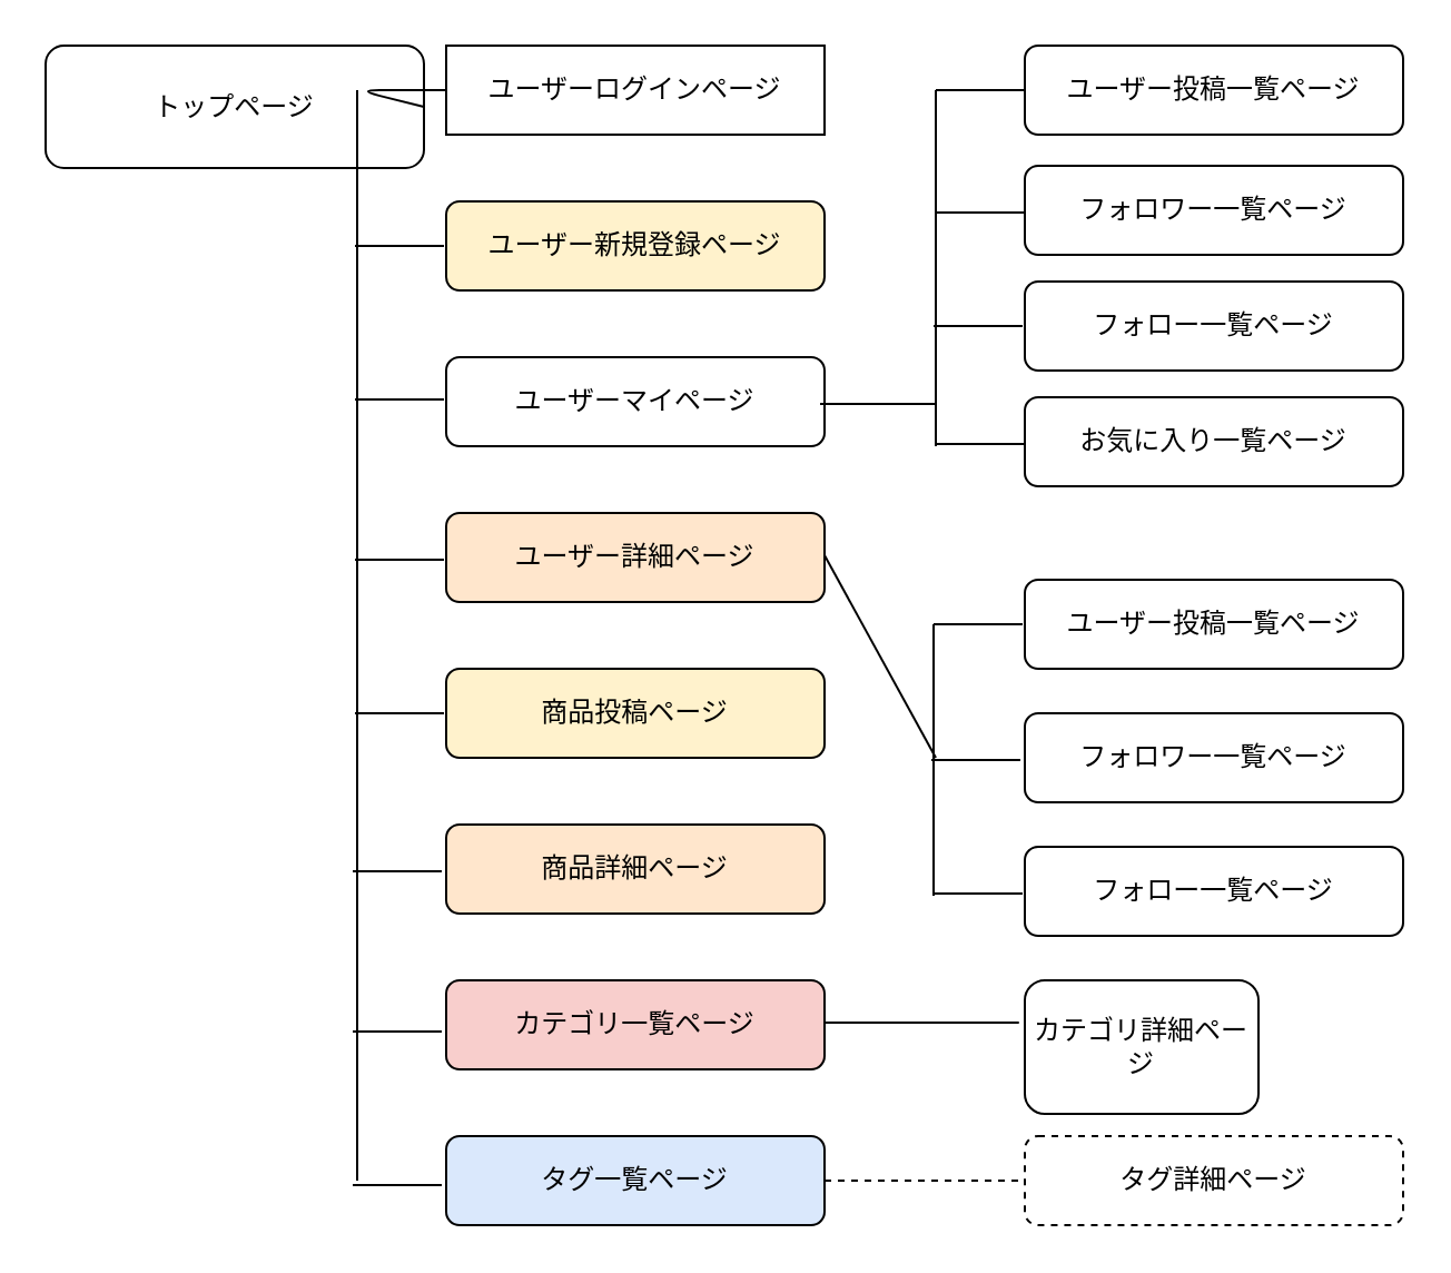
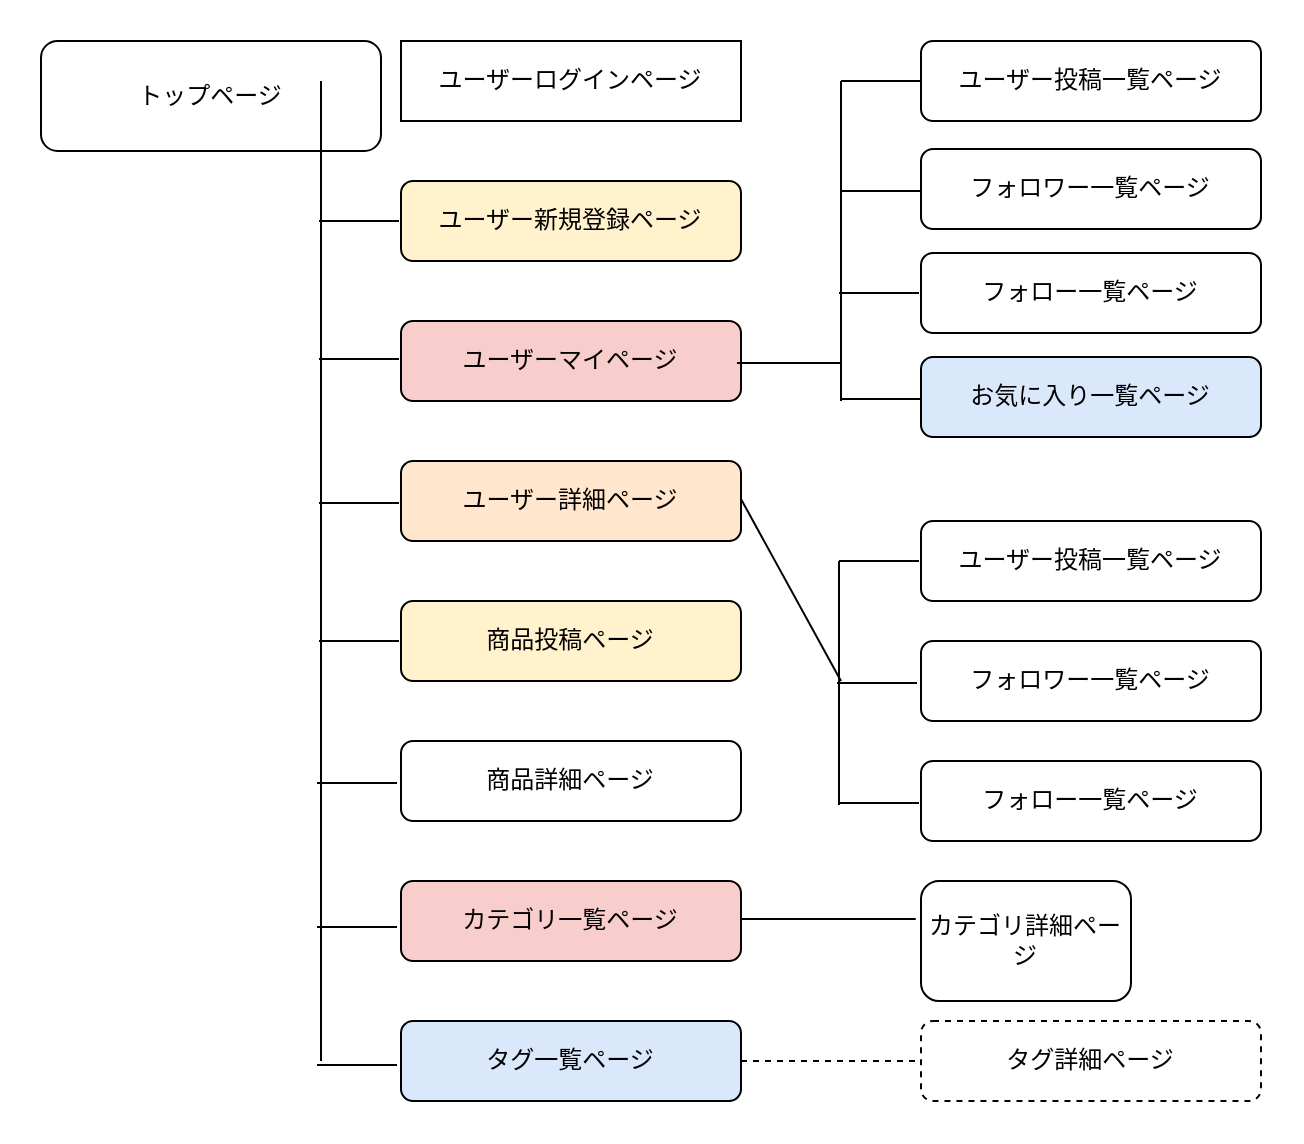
- <mxCell id="20" value="" style="endArrow=none;html=1;exitX=1;exitY=0.5;exitDx=0;exitDy=0;entryX=0;entryY=0.5;entryDx=0;entryDy=0;" edge="1" parent="1" source="2" target="3"><mxGeometry width="50" height="50" relative="1" as="geometry"><mxPoint x="380" y="280" as="sourcePoint" /><mxPoint x="430" y="230" as="targetPoint" /><Array as="points"><mxPoint x="160" y="40" /></Array></mxGeometry></mxCell>
- <mxCell id="5" value="ユーザーマイページ" style="rounded=1;whiteSpace=wrap;html=1;" vertex="1" parent="1"><mxGeometry x="200" y="160" width="170" height="40" as="geometry" /></mxCell>
+ <mxCell id="5" value="ユーザーマイページ" style="rounded=1;whiteSpace=wrap;html=1;fillColor=#f8cecc;" vertex="1" parent="1"><mxGeometry x="200" y="160" width="170" height="40" as="geometry" /></mxCell>
- <mxCell id="14" value="お気に入り一覧ページ" style="rounded=1;whiteSpace=wrap;html=1;" vertex="1" parent="1"><mxGeometry x="460" y="178" width="170" height="40" as="geometry" /></mxCell>
+ <mxCell id="14" value="お気に入り一覧ページ" style="rounded=1;whiteSpace=wrap;html=1;fillColor=#dae8fc;" vertex="1" parent="1"><mxGeometry x="460" y="178" width="170" height="40" as="geometry" /></mxCell>
- <mxCell id="8" value="商品詳細ページ" style="rounded=1;whiteSpace=wrap;html=1;fillColor=#ffe6cc;" vertex="1" parent="1"><mxGeometry x="200" y="370" width="170" height="40" as="geometry" /></mxCell>
+ <mxCell id="8" value="商品詳細ページ" style="rounded=1;whiteSpace=wrap;html=1;" vertex="1" parent="1"><mxGeometry x="200" y="370" width="170" height="40" as="geometry" /></mxCell>
